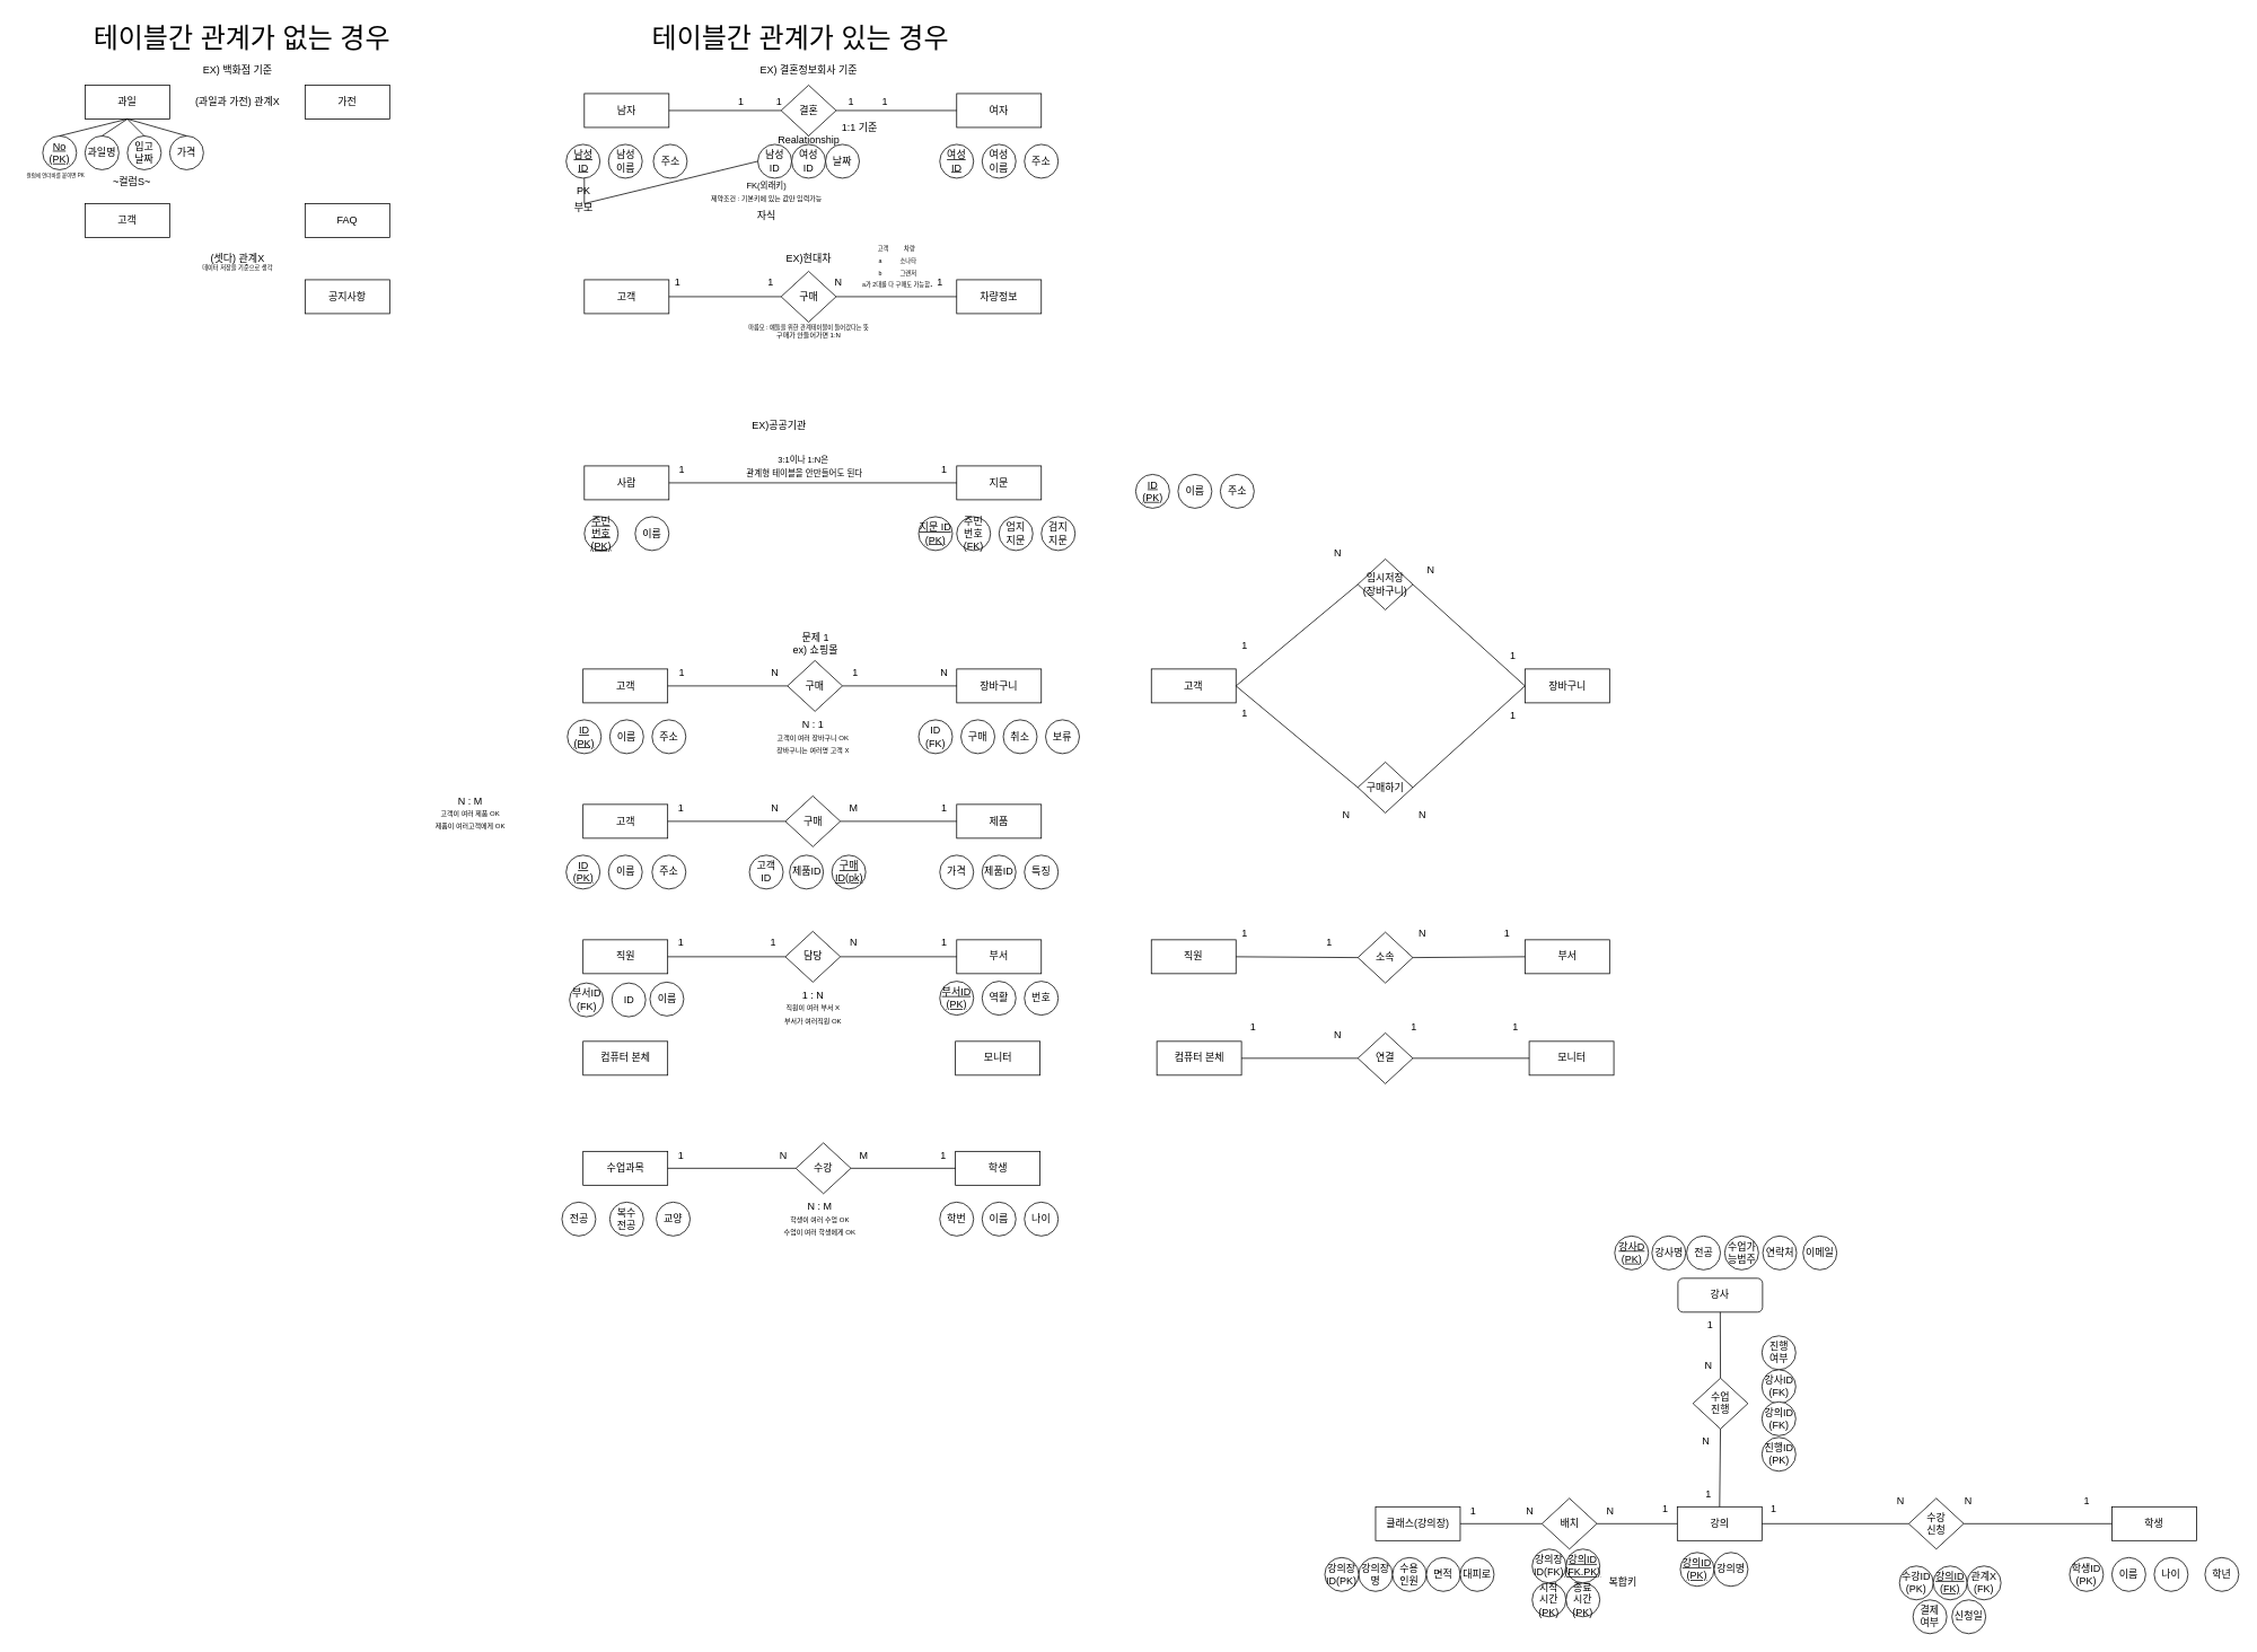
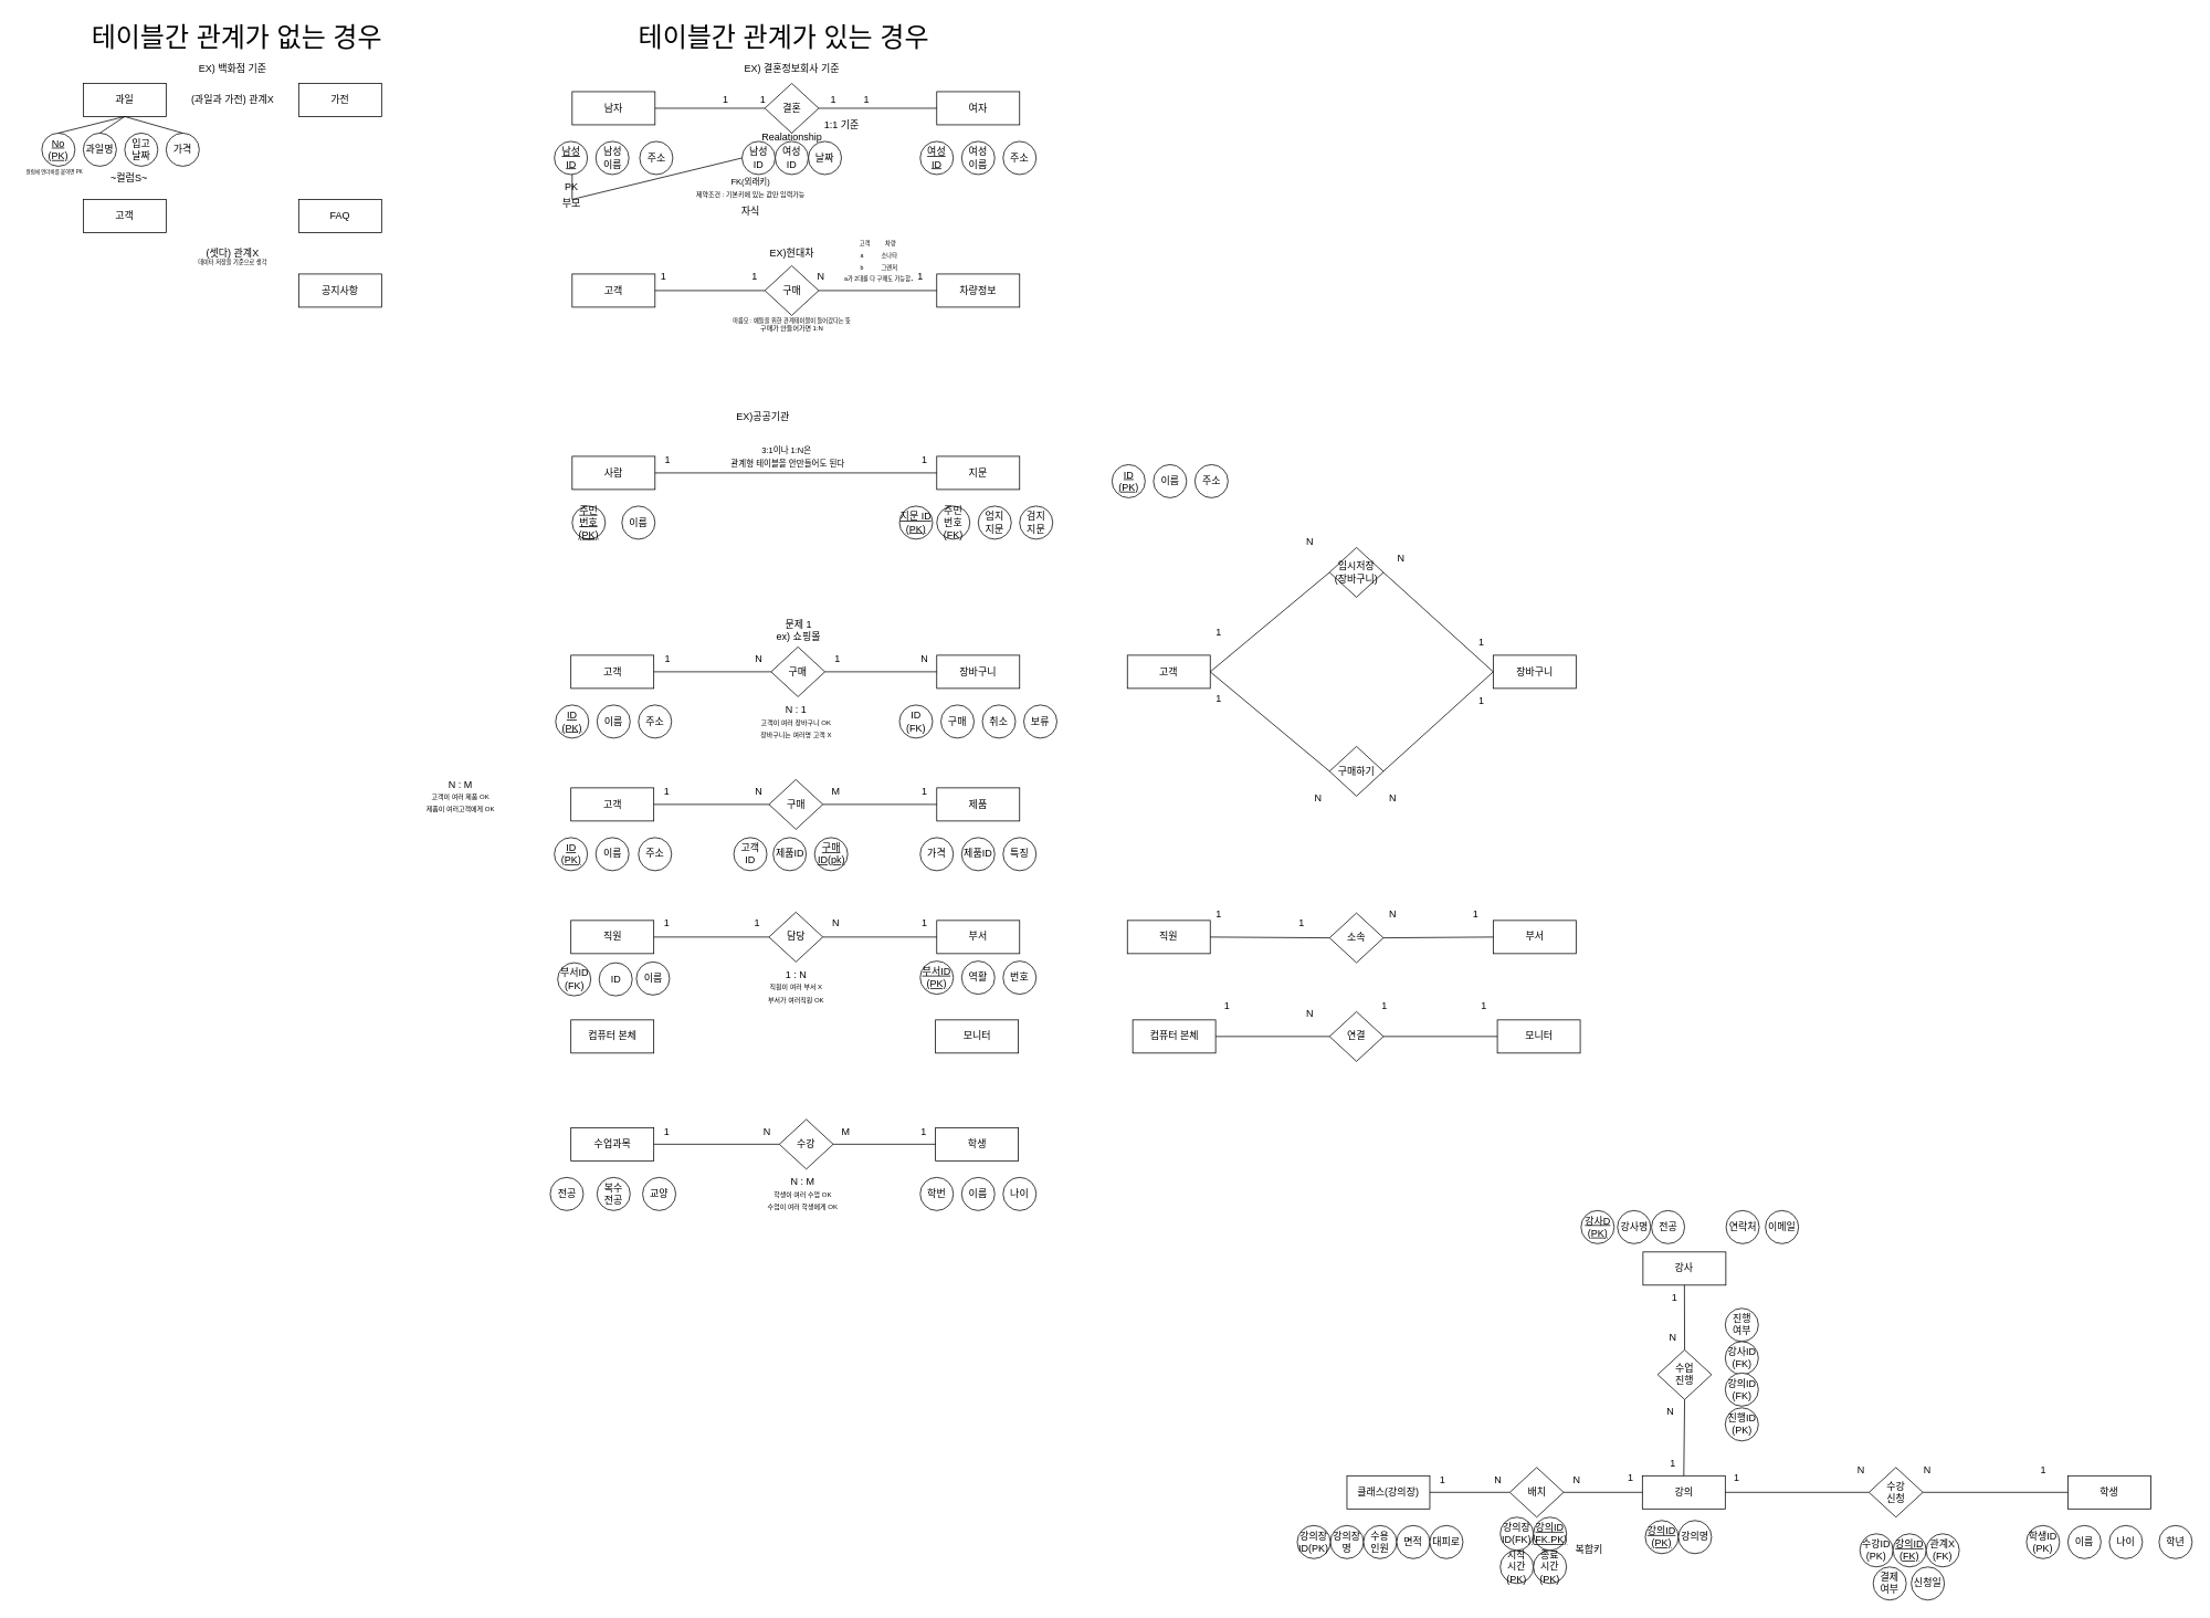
- <mxCell id="8" value="" style="endArrow=none;html=1;rounded=0;entryX=0.5;entryY=1;entryDx=0;entryDy=0;exitX=0.5;exitY=0;exitDx=0;exitDy=0;" edge="1" parent="1" source="6" target="3"><mxGeometry width="50" height="50" relative="1" as="geometry"><mxPoint x="220" y="280" as="sourcePoint" /><mxPoint x="270" y="230" as="targetPoint" /></mxGeometry></mxCell>
- <mxCell id="210" value="수업가능범주" style="ellipse;whiteSpace=wrap;html=1;align=center;fontStyle=0" vertex="1" parent="1"><mxGeometry x="2037.5" y="1460" width="40" height="40" as="geometry" /></mxCell>
- <mxCell id="200" value="강사" style="whiteSpace=wrap;html=1;align=center;rounded=1;" vertex="1" parent="1"><mxGeometry x="1982.25" y="1510" width="100" height="40" as="geometry" /></mxCell>
+ <mxCell id="200" value="강사" style="whiteSpace=wrap;html=1;align=center;" vertex="1" parent="1"><mxGeometry x="1982.25" y="1510" width="100" height="40" as="geometry" /></mxCell>
